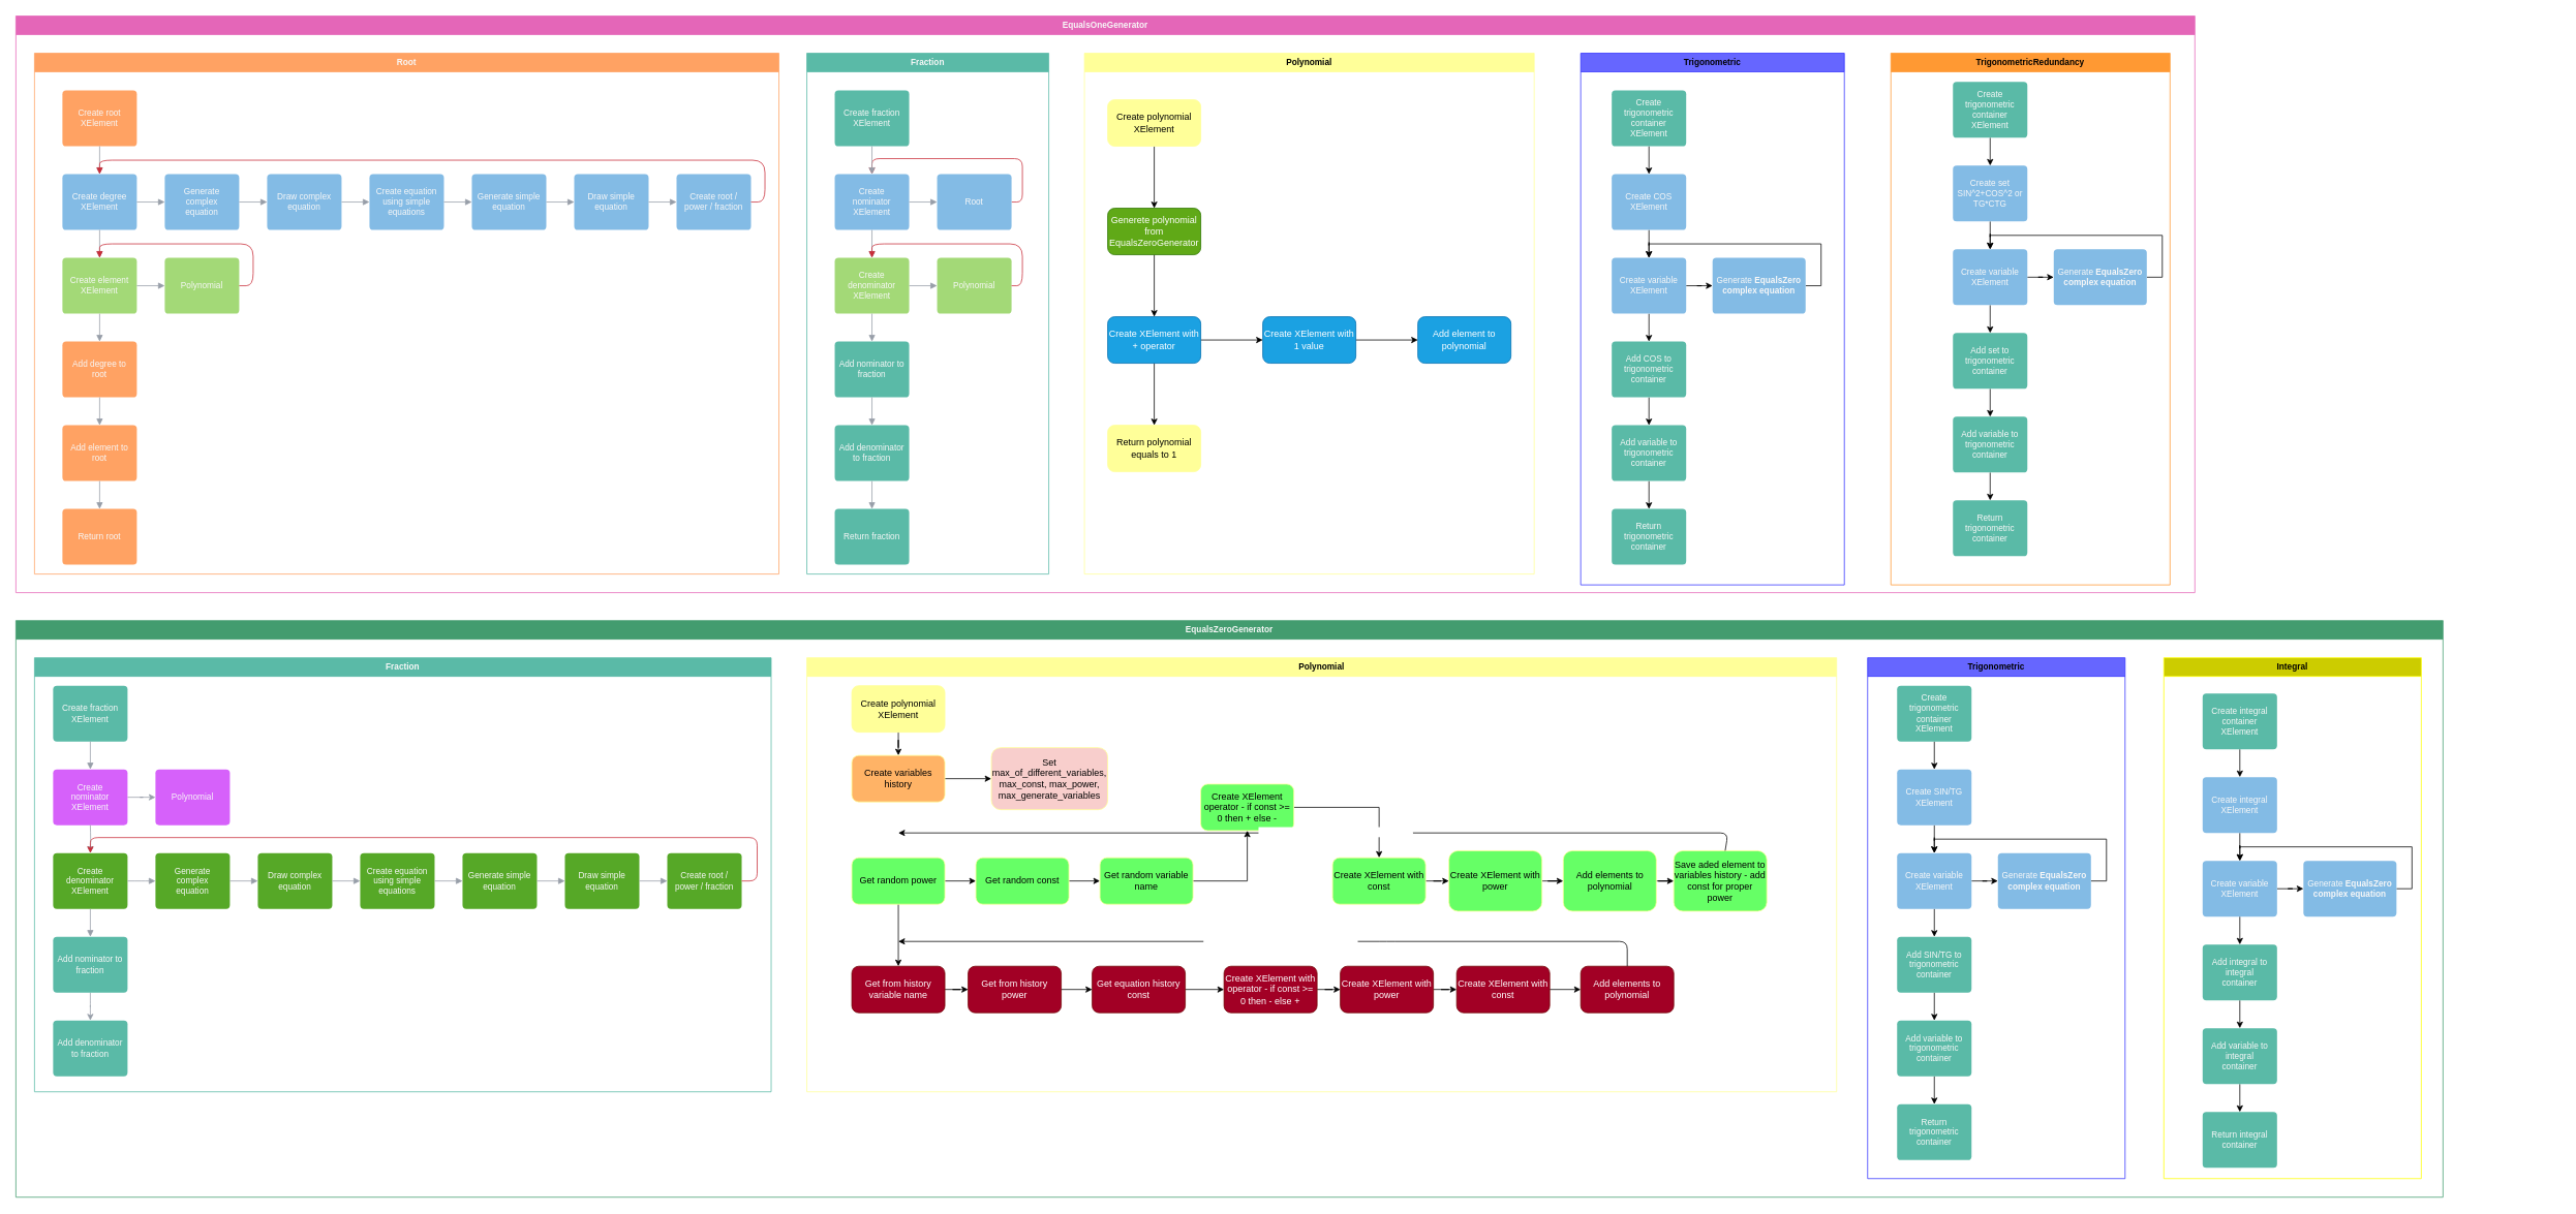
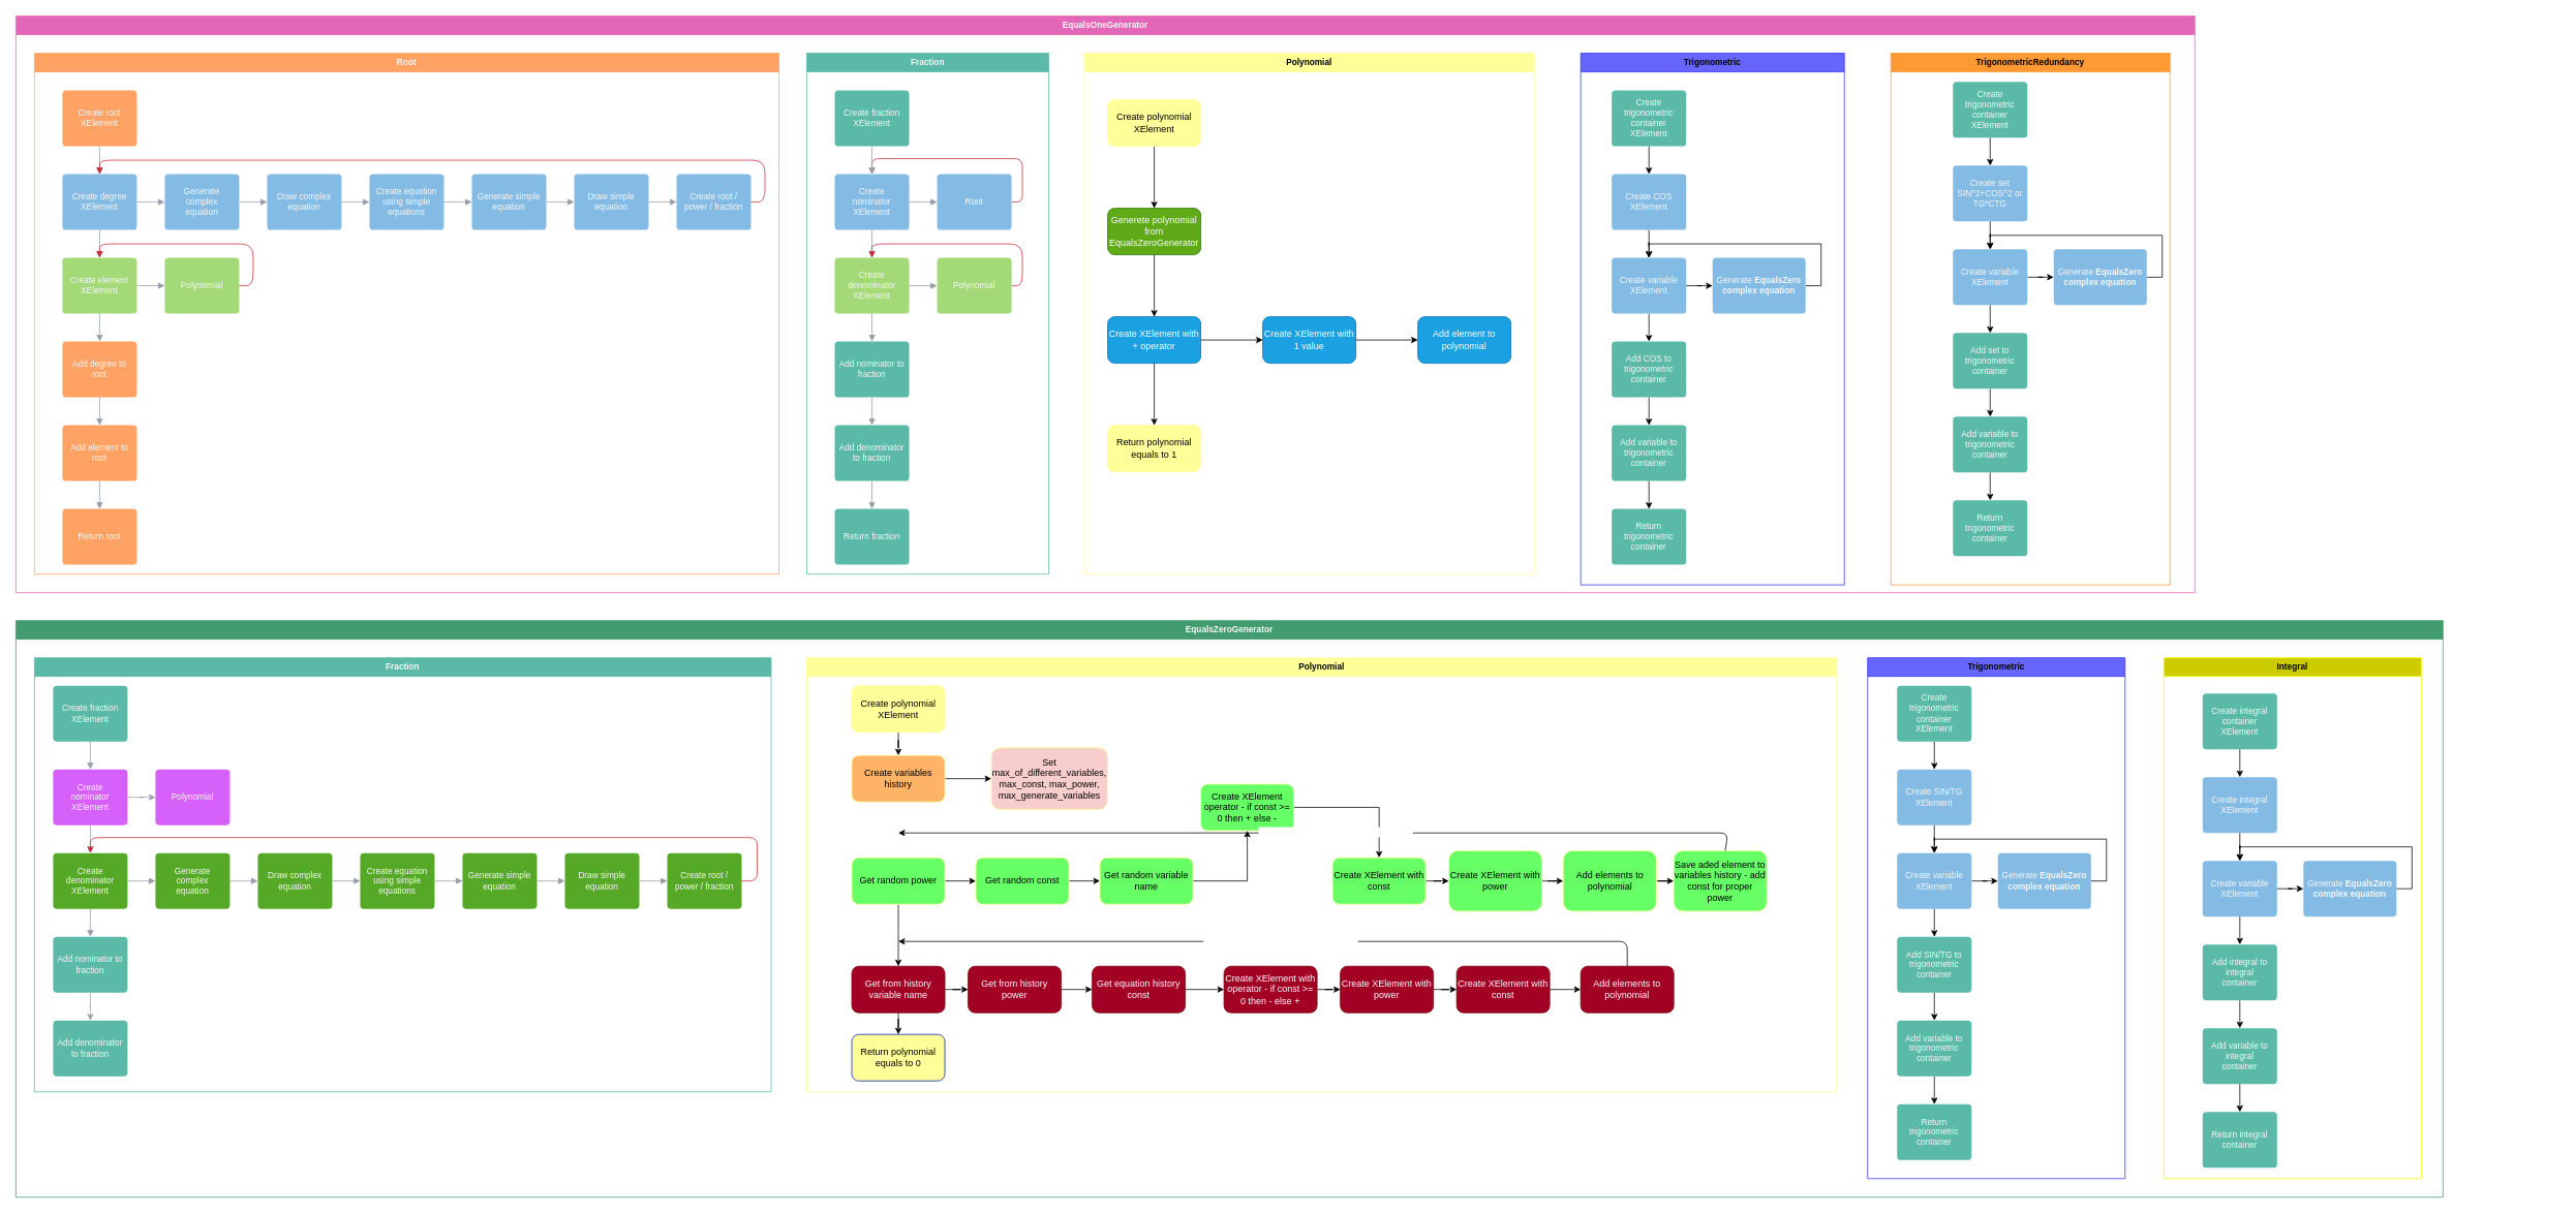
+ <mxCell id="105" value="" style="edgeStyle=orthogonalEdgeStyle;rounded=0;orthogonalLoop=1;jettySize=auto;html=1;fontColor=#FFFFFF;" parent="1" source="106" target="120" edge="1"><mxGeometry relative="1" as="geometry" /></mxCell>
+ <mxCell id="120" value="&lt;font color=&quot;#000000&quot;&gt;Return polynomial equals to 0&lt;/font&gt;" style="rounded=1;whiteSpace=wrap;html=1;strokeColor=#001DBC;fontColor=#ffffff;fillColor=#FFFF99;" parent="1" vertex="1"><mxGeometry x="1098" y="1334" width="120" height="60" as="geometry" /></mxCell>
